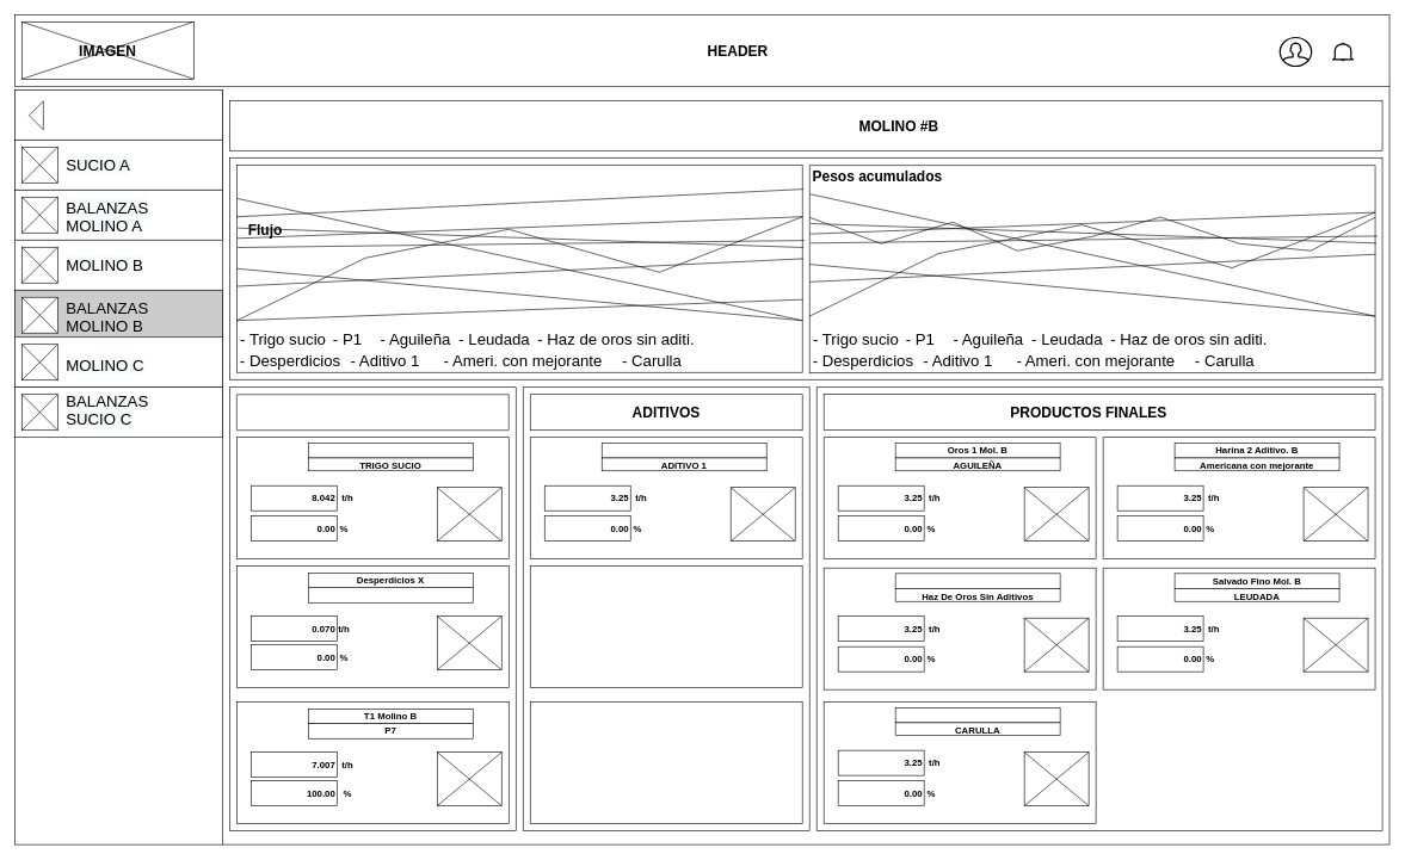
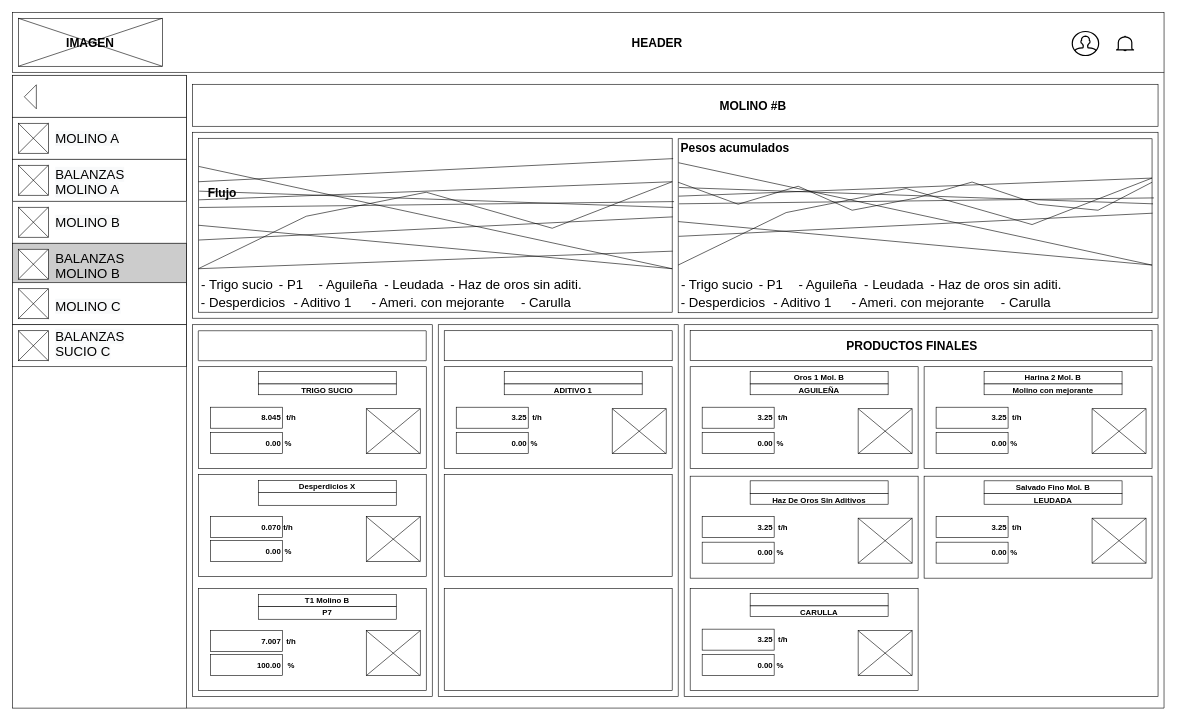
- <mxCell id="7" value="&lt;div style=&quot;text-align: justify;&quot;&gt;&lt;span style=&quot;font-size: 20px;&quot;&gt;&lt;b&gt;HEADER&lt;/b&gt;&lt;/span&gt;&lt;/div&gt;" style="text;html=1;strokeColor=none;fillColor=none;align=center;verticalAlign=middle;whiteSpace=wrap;rounded=0;" parent="1" vertex="1"><mxGeometry x="900" y="55" width="260" height="30" as="geometry" /></mxCell>
+ <mxCell id="7" value="&lt;div style=&quot;text-align: justify;&quot;&gt;&lt;span style=&quot;font-size: 20px;&quot;&gt;&lt;b&gt;HEADER&lt;/b&gt;&lt;/span&gt;&lt;/div&gt;" style="text;html=1;strokeColor=none;fillColor=none;align=center;verticalAlign=middle;whiteSpace=wrap;rounded=0;" parent="1" vertex="1"><mxGeometry x="965" y="55" width="260" height="30" as="geometry" /></mxCell>
- <mxCell id="92" value="&lt;span style=&quot;color: rgb(0, 0, 0); font-family: Helvetica; font-size: 22px; font-style: normal; font-variant-ligatures: normal; font-variant-caps: normal; font-weight: 400; letter-spacing: normal; orphans: 2; text-align: center; text-indent: 0px; text-transform: none; widows: 2; word-spacing: 0px; -webkit-text-stroke-width: 0px; background-color: rgb(248, 249, 250); text-decoration-thickness: initial; text-decoration-style: initial; text-decoration-color: initial; float: none; display: inline !important;&quot;&gt;SUCIO A&lt;/span&gt;" style="text;whiteSpace=wrap;html=1;fontSize=22;" parent="1" vertex="1"><mxGeometry x="90" y="210.86" width="110" height="50" as="geometry" /></mxCell>
+ <mxCell id="92" value="&lt;span style=&quot;color: rgb(0, 0, 0); font-family: Helvetica; font-size: 22px; font-style: normal; font-variant-ligatures: normal; font-variant-caps: normal; font-weight: 400; letter-spacing: normal; orphans: 2; text-align: center; text-indent: 0px; text-transform: none; widows: 2; word-spacing: 0px; -webkit-text-stroke-width: 0px; background-color: rgb(248, 249, 250); text-decoration-thickness: initial; text-decoration-style: initial; text-decoration-color: initial; float: none; display: inline !important;&quot;&gt;MOLINO A&lt;/span&gt;" style="text;whiteSpace=wrap;html=1;fontSize=22;" parent="1" vertex="1"><mxGeometry x="90" y="210.86" width="110" height="50" as="geometry" /></mxCell>
- <mxCell id="22" value="&lt;div style=&quot;text-align: justify;&quot;&gt;&lt;span style=&quot;font-size: 20px;&quot;&gt;&lt;b&gt;ADITIVOS&lt;/b&gt;&lt;/span&gt;&lt;/div&gt;" style="text;html=1;strokeColor=none;fillColor=none;align=center;verticalAlign=middle;whiteSpace=wrap;rounded=0;" parent="1" vertex="1"><mxGeometry x="800" y="560.86" width="260" height="30" as="geometry" /></mxCell>
- <mxCell id="127" value="&lt;div style=&quot;text-align: justify; font-size: 13px;&quot;&gt;&lt;span style=&quot;font-size: 13px;&quot;&gt;&lt;b style=&quot;font-size: 13px;&quot;&gt;Harina 2 Aditivo. B&lt;/b&gt;&lt;/span&gt;&lt;/div&gt;" style="text;html=1;strokeColor=none;fillColor=none;align=center;verticalAlign=middle;whiteSpace=wrap;rounded=0;fontSize=13;" parent="1" vertex="1"><mxGeometry x="1640" y="618.61" width="230" height="21.39" as="geometry" /></mxCell>
+ <mxCell id="127" value="&lt;div style=&quot;text-align: justify; font-size: 13px;&quot;&gt;&lt;span style=&quot;font-size: 13px;&quot;&gt;&lt;b style=&quot;font-size: 13px;&quot;&gt;Harina 2 Mol. B&lt;/b&gt;&lt;/span&gt;&lt;/div&gt;" style="text;html=1;strokeColor=none;fillColor=none;align=center;verticalAlign=middle;whiteSpace=wrap;rounded=0;fontSize=13;" parent="1" vertex="1"><mxGeometry x="1640" y="618.61" width="230" height="21.39" as="geometry" /></mxCell>
- <mxCell id="129" value="&lt;div style=&quot;text-align: justify; font-size: 13px;&quot;&gt;&lt;b&gt;Americana con mejorante&lt;/b&gt;&lt;/div&gt;" style="text;html=1;strokeColor=none;fillColor=none;align=center;verticalAlign=middle;whiteSpace=wrap;rounded=0;fontSize=13;" parent="1" vertex="1"><mxGeometry x="1640" y="639.61" width="230" height="21" as="geometry" /></mxCell>
+ <mxCell id="129" value="&lt;div style=&quot;text-align: justify; font-size: 13px;&quot;&gt;&lt;b&gt;Molino con mejorante&lt;/b&gt;&lt;/div&gt;" style="text;html=1;strokeColor=none;fillColor=none;align=center;verticalAlign=middle;whiteSpace=wrap;rounded=0;fontSize=13;" parent="1" vertex="1"><mxGeometry x="1640" y="639.61" width="230" height="21" as="geometry" /></mxCell>
- <mxCell id="30" value="&lt;div style=&quot;font-size: 13px;&quot;&gt;&lt;span style=&quot;font-size: 13px;&quot;&gt;&lt;b style=&quot;font-size: 13px;&quot;&gt;8.042&lt;/b&gt;&lt;/span&gt;&lt;/div&gt;" style="text;html=1;strokeColor=none;fillColor=none;align=right;verticalAlign=middle;whiteSpace=wrap;rounded=0;fontSize=13;labelPosition=center;verticalLabelPosition=middle;" parent="1" vertex="1"><mxGeometry x="350" y="685.36" width="120" height="21" as="geometry" /></mxCell>
+ <mxCell id="30" value="&lt;div style=&quot;font-size: 13px;&quot;&gt;&lt;span style=&quot;font-size: 13px;&quot;&gt;&lt;b style=&quot;font-size: 13px;&quot;&gt;8.045&lt;/b&gt;&lt;/span&gt;&lt;/div&gt;" style="text;html=1;strokeColor=none;fillColor=none;align=right;verticalAlign=middle;whiteSpace=wrap;rounded=0;fontSize=13;labelPosition=center;verticalLabelPosition=middle;" parent="1" vertex="1"><mxGeometry x="350" y="685.36" width="120" height="21" as="geometry" /></mxCell>
